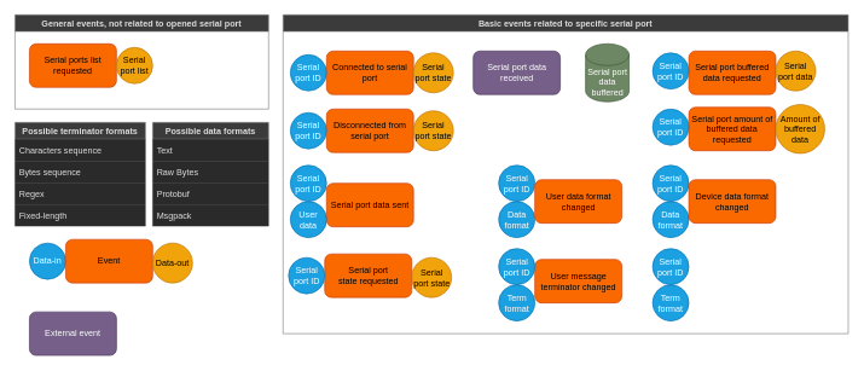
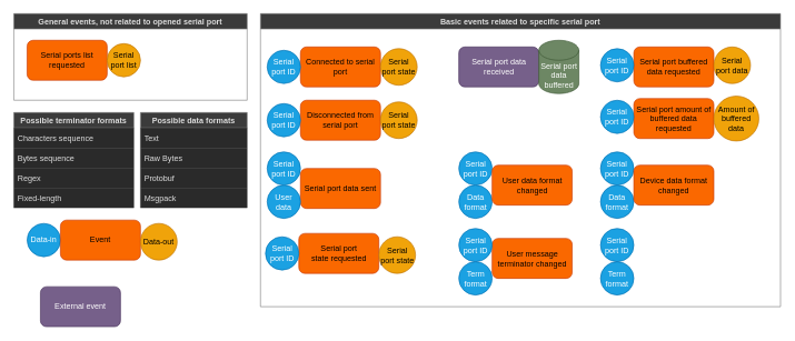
- <mxCell id="8" value="Serial port data received" style="rounded=1;whiteSpace=wrap;html=1;fillColor=#76608a;strokeColor=#432D57;fontColor=#ffffff;" parent="5" vertex="1"><mxGeometry x="262.5" y="50" width="120" height="60" as="geometry" /></mxCell>
+ <mxCell id="8" value="Serial port data received" style="rounded=1;whiteSpace=wrap;html=1;fillColor=#76608a;strokeColor=#432D57;fontColor=#ffffff;" parent="5" vertex="1"><mxGeometry x="297.5" y="50" width="120" height="60" as="geometry" /></mxCell>
- <mxCell id="50" value="External event" style="rounded=1;whiteSpace=wrap;html=1;fillColor=#76608a;strokeColor=#432D57;fontColor=#ffffff;" parent="1" vertex="1"><mxGeometry x="40" y="430" width="120" height="60" as="geometry" /></mxCell>
+ <mxCell id="50" value="External event" style="rounded=1;whiteSpace=wrap;html=1;fillColor=#76608a;strokeColor=#432D57;fontColor=#ffffff;" parent="1" vertex="1"><mxGeometry x="60" y="430" width="120" height="60" as="geometry" /></mxCell>
